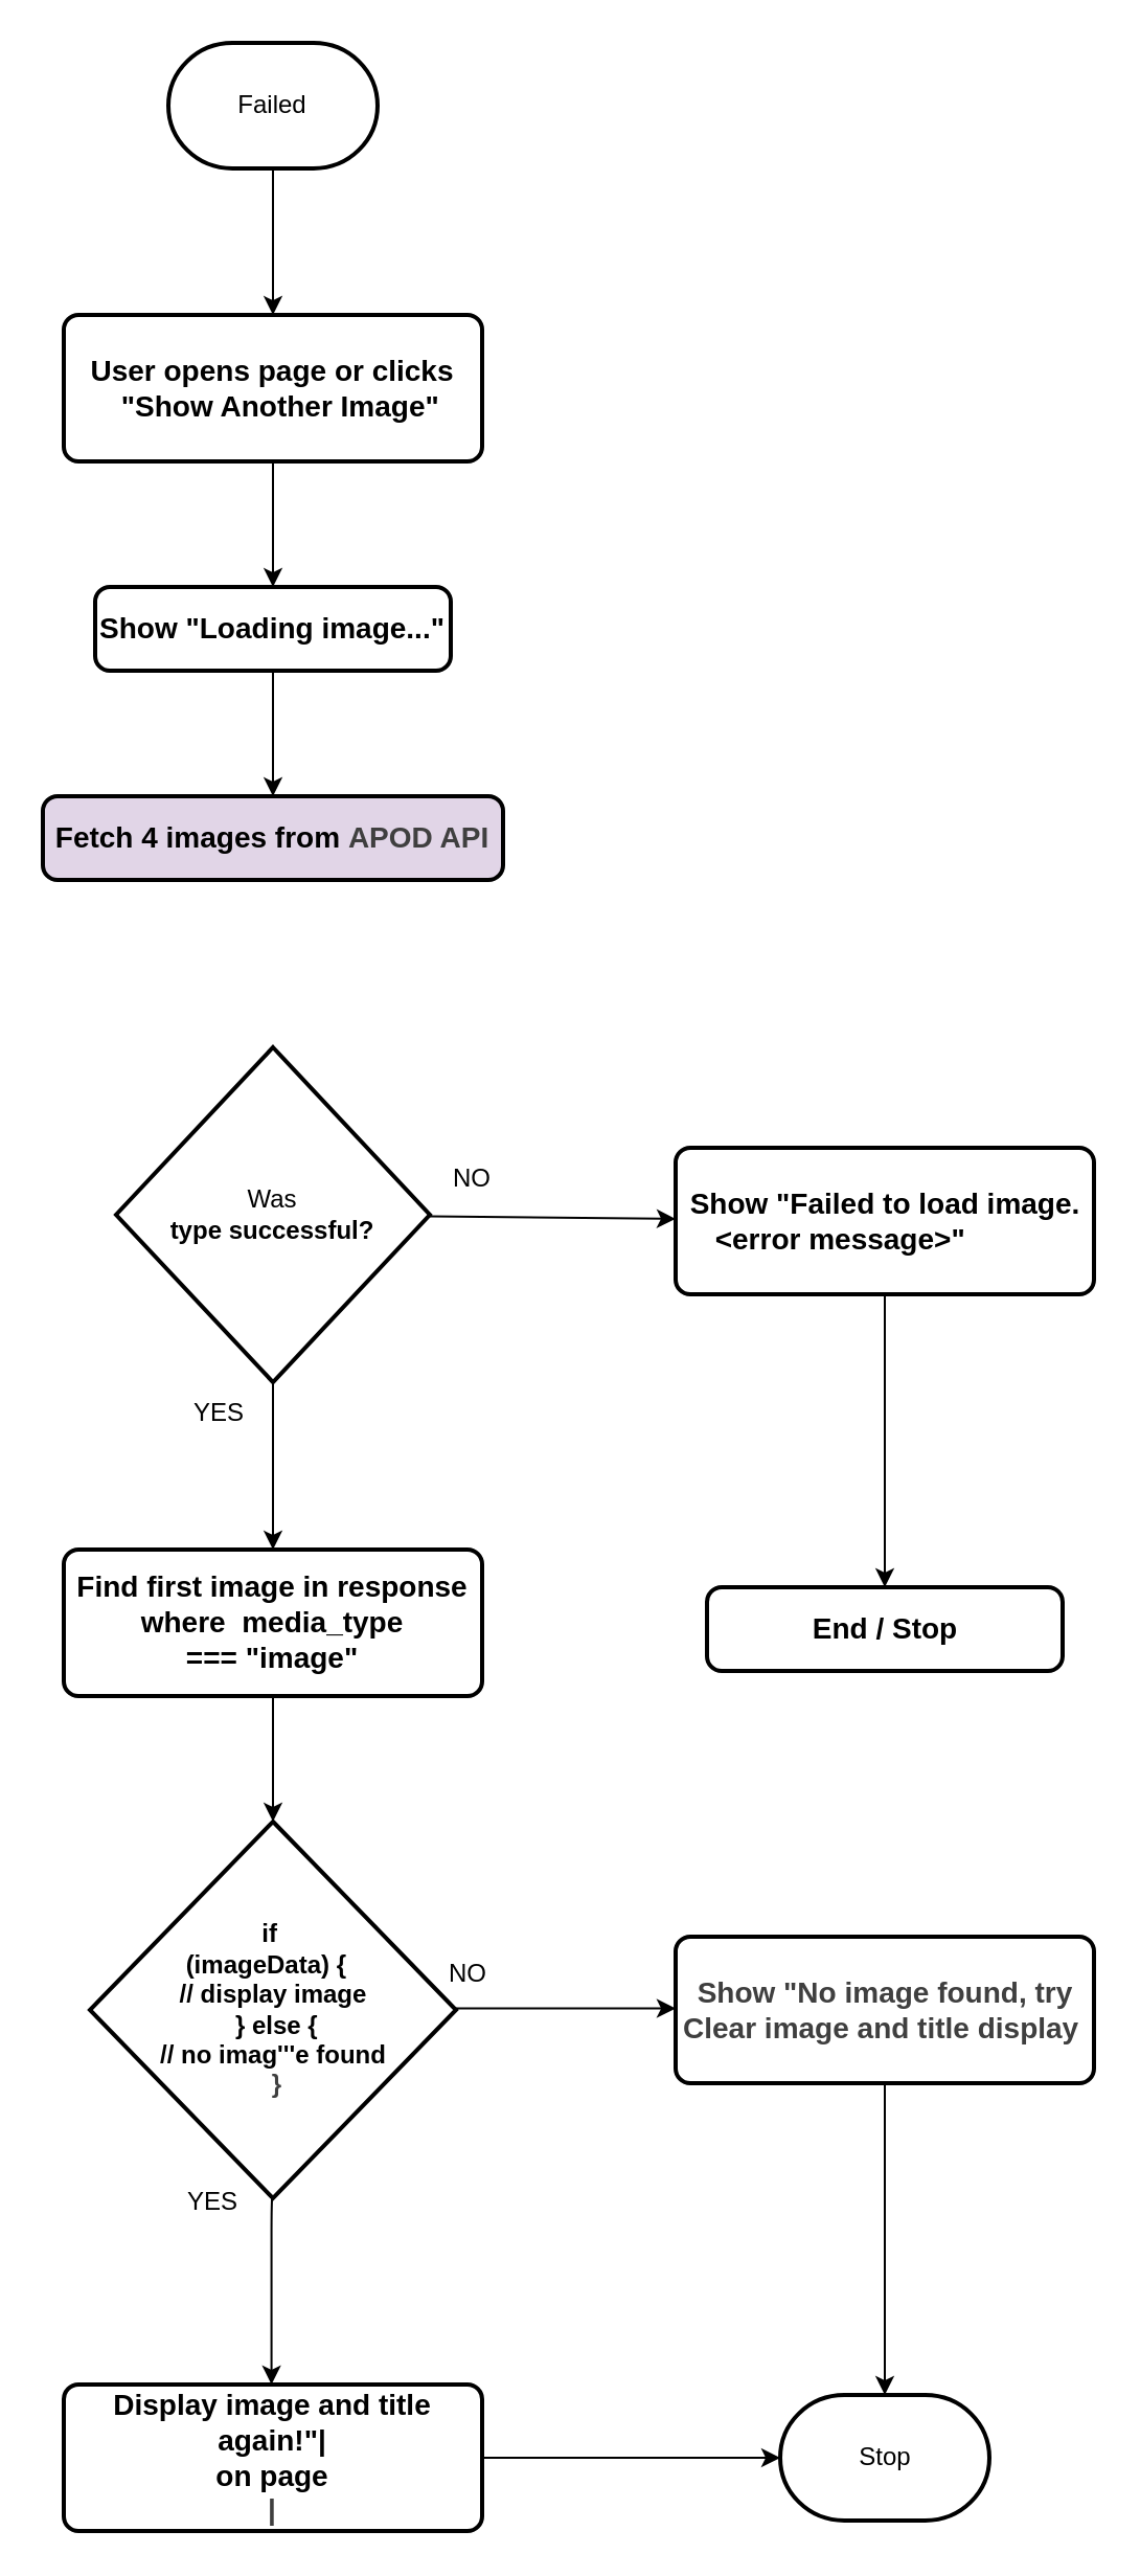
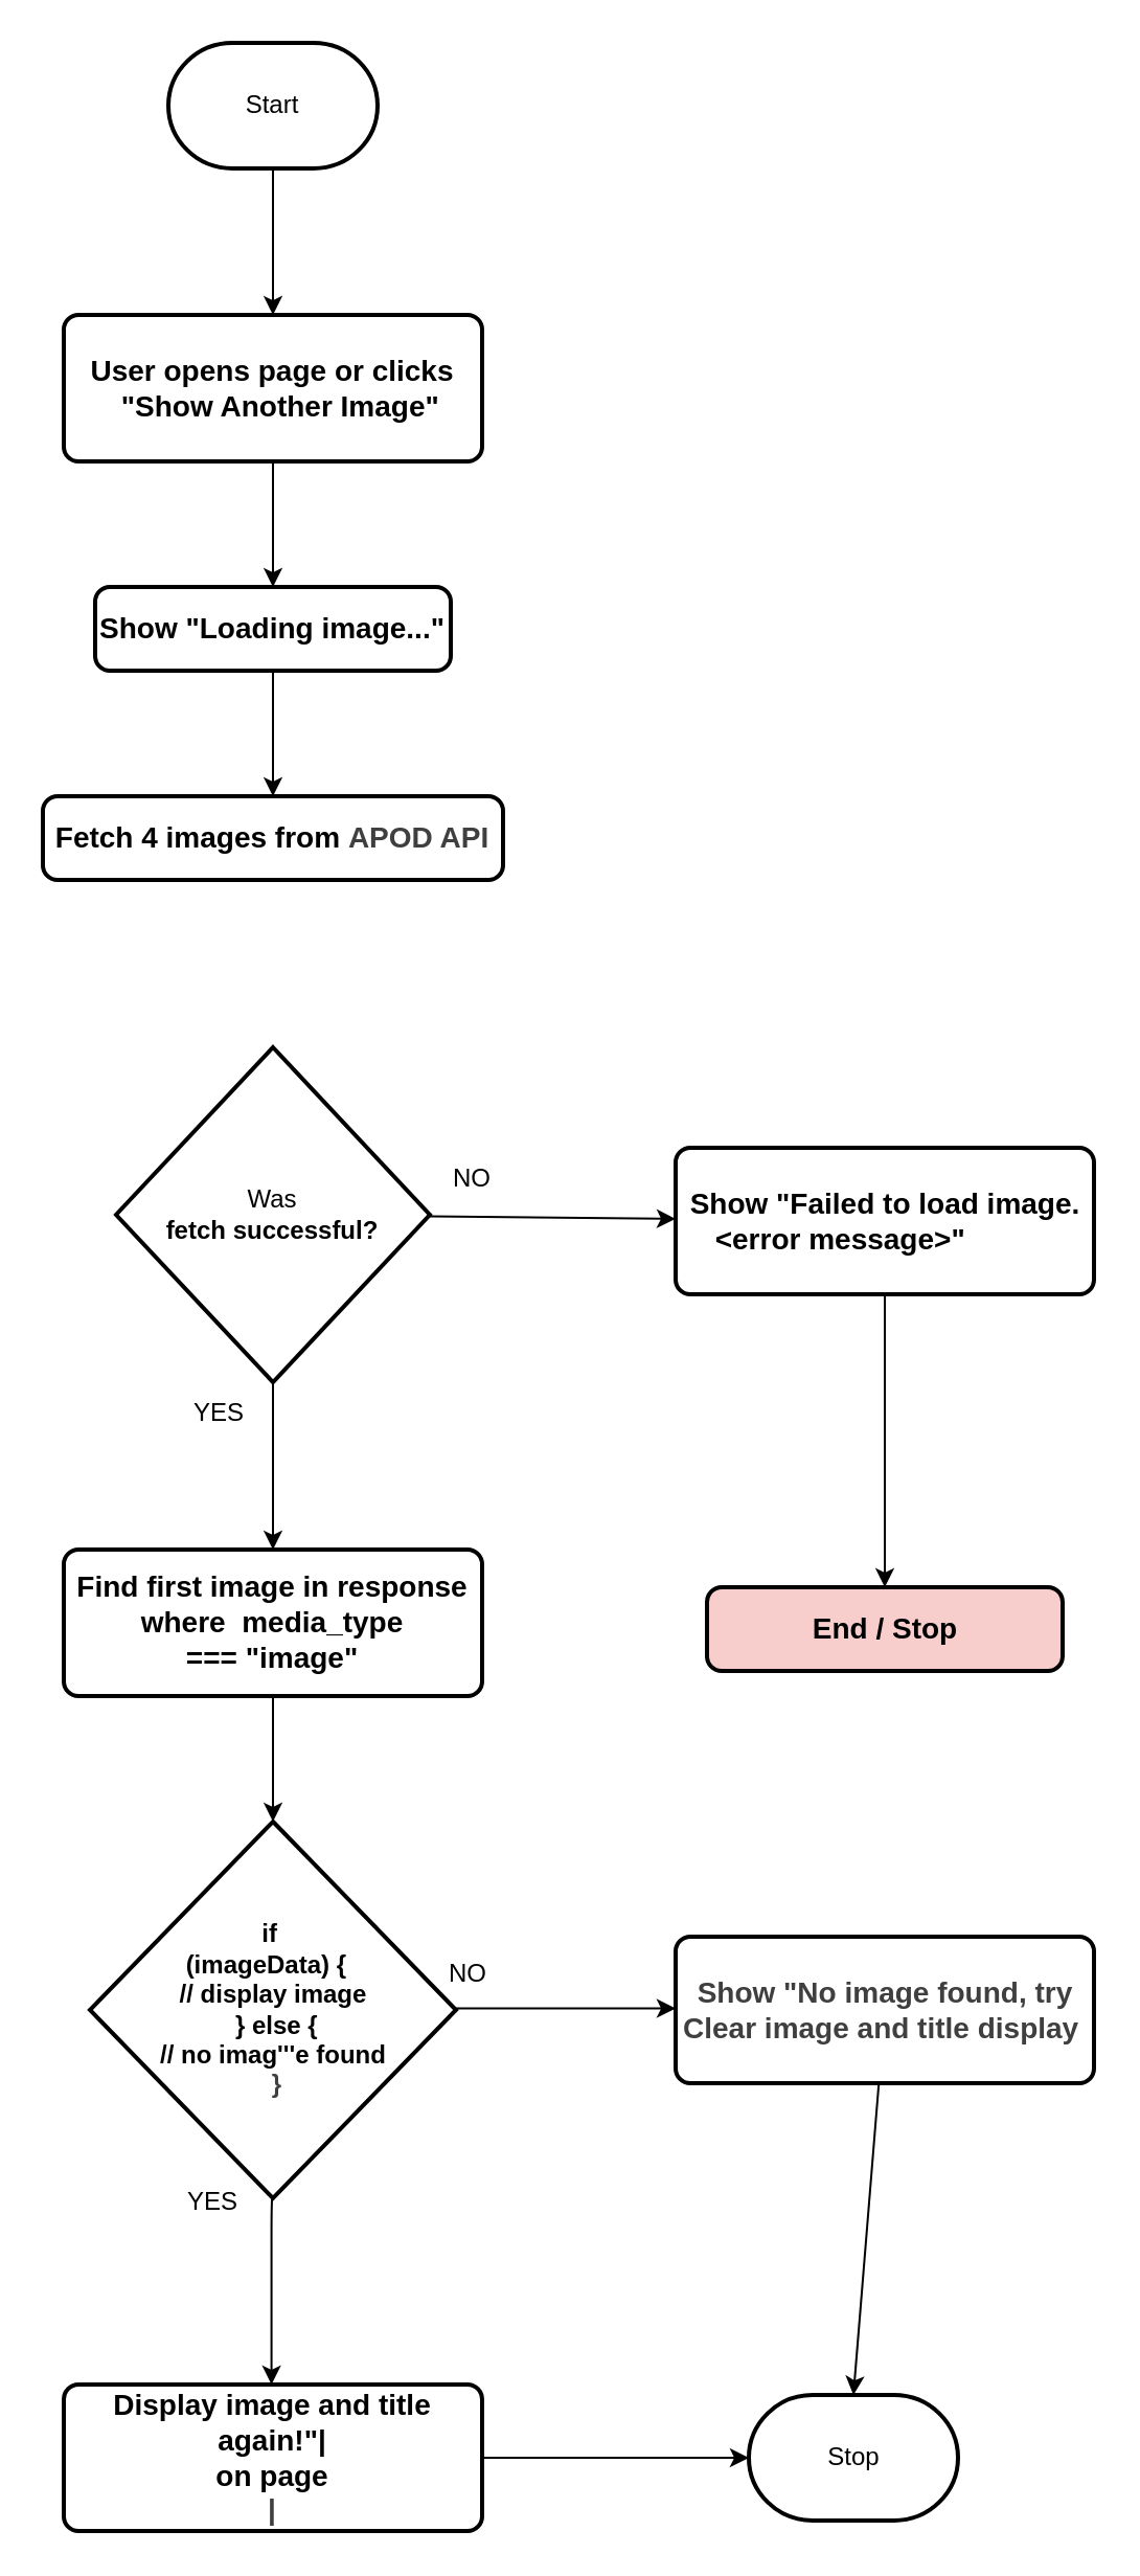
- <mxCell id="3" value="Failed" style="strokeWidth=2;html=1;shape=mxgraph.flowchart.terminator;whiteSpace=wrap;" parent="1" vertex="1"><mxGeometry x="80" y="20" width="100" height="60" as="geometry" /></mxCell>
+ <mxCell id="3" value="Start" style="strokeWidth=2;html=1;shape=mxgraph.flowchart.terminator;whiteSpace=wrap;" parent="1" vertex="1"><mxGeometry x="80" y="20" width="100" height="60" as="geometry" /></mxCell>
- <mxCell id="9" value="&lt;div&gt;&lt;span style=&quot;font-size: 14px;&quot;&gt;&lt;b&gt;Fetch 4 images from&amp;nbsp;&lt;/b&gt;&lt;/span&gt;&lt;b style=&quot;color: rgb(63, 63, 63); font-size: 14px; background-color: transparent;&quot;&gt;APOD API&lt;/b&gt;&lt;/div&gt;" style="rounded=1;whiteSpace=wrap;html=1;absoluteArcSize=1;arcSize=14;strokeWidth=2;fillColor=#e1d5e7;" vertex="1" parent="1"><mxGeometry x="20" y="380" width="220" height="40" as="geometry" /></mxCell>
+ <mxCell id="9" value="&lt;div&gt;&lt;span style=&quot;font-size: 14px;&quot;&gt;&lt;b&gt;Fetch 4 images from&amp;nbsp;&lt;/b&gt;&lt;/span&gt;&lt;b style=&quot;color: rgb(63, 63, 63); font-size: 14px; background-color: transparent;&quot;&gt;APOD API&lt;/b&gt;&lt;/div&gt;" style="rounded=1;whiteSpace=wrap;html=1;absoluteArcSize=1;arcSize=14;strokeWidth=2;" vertex="1" parent="1"><mxGeometry x="20" y="380" width="220" height="40" as="geometry" /></mxCell>
- <mxCell id="12" value="Was&lt;div&gt;&lt;b&gt;type successful?&lt;/b&gt;&lt;/div&gt;" style="strokeWidth=2;html=1;shape=mxgraph.flowchart.decision;whiteSpace=wrap;" vertex="1" parent="1"><mxGeometry x="55" y="500" width="150" height="160" as="geometry" /></mxCell>
+ <mxCell id="12" value="Was&lt;div&gt;&lt;b&gt;fetch successful?&lt;/b&gt;&lt;/div&gt;" style="strokeWidth=2;html=1;shape=mxgraph.flowchart.decision;whiteSpace=wrap;" vertex="1" parent="1"><mxGeometry x="55" y="500" width="150" height="160" as="geometry" /></mxCell>
- <mxCell id="18" value="&lt;span style=&quot;font-size: 14px;&quot;&gt;&lt;b&gt;End / Stop&lt;/b&gt;&lt;/span&gt;" style="rounded=1;whiteSpace=wrap;html=1;absoluteArcSize=1;arcSize=14;strokeWidth=2;" vertex="1" parent="1"><mxGeometry x="337.5" y="758" width="170" height="40" as="geometry" /></mxCell>
+ <mxCell id="18" value="&lt;span style=&quot;font-size: 14px;&quot;&gt;&lt;b&gt;End / Stop&lt;/b&gt;&lt;/span&gt;" style="rounded=1;whiteSpace=wrap;html=1;absoluteArcSize=1;arcSize=14;strokeWidth=2;fillColor=#f8cecc;" vertex="1" parent="1"><mxGeometry x="337.5" y="758" width="170" height="40" as="geometry" /></mxCell>
- <mxCell id="4" value="Stop" style="strokeWidth=2;html=1;shape=mxgraph.flowchart.terminator;whiteSpace=wrap;" parent="1" vertex="1"><mxGeometry x="372.5" y="1144" width="100" height="60" as="geometry" /></mxCell>
+ <mxCell id="4" value="Stop" style="strokeWidth=2;html=1;shape=mxgraph.flowchart.terminator;whiteSpace=wrap;" parent="1" vertex="1"><mxGeometry x="357.5" y="1144" width="100" height="60" as="geometry" /></mxCell>
